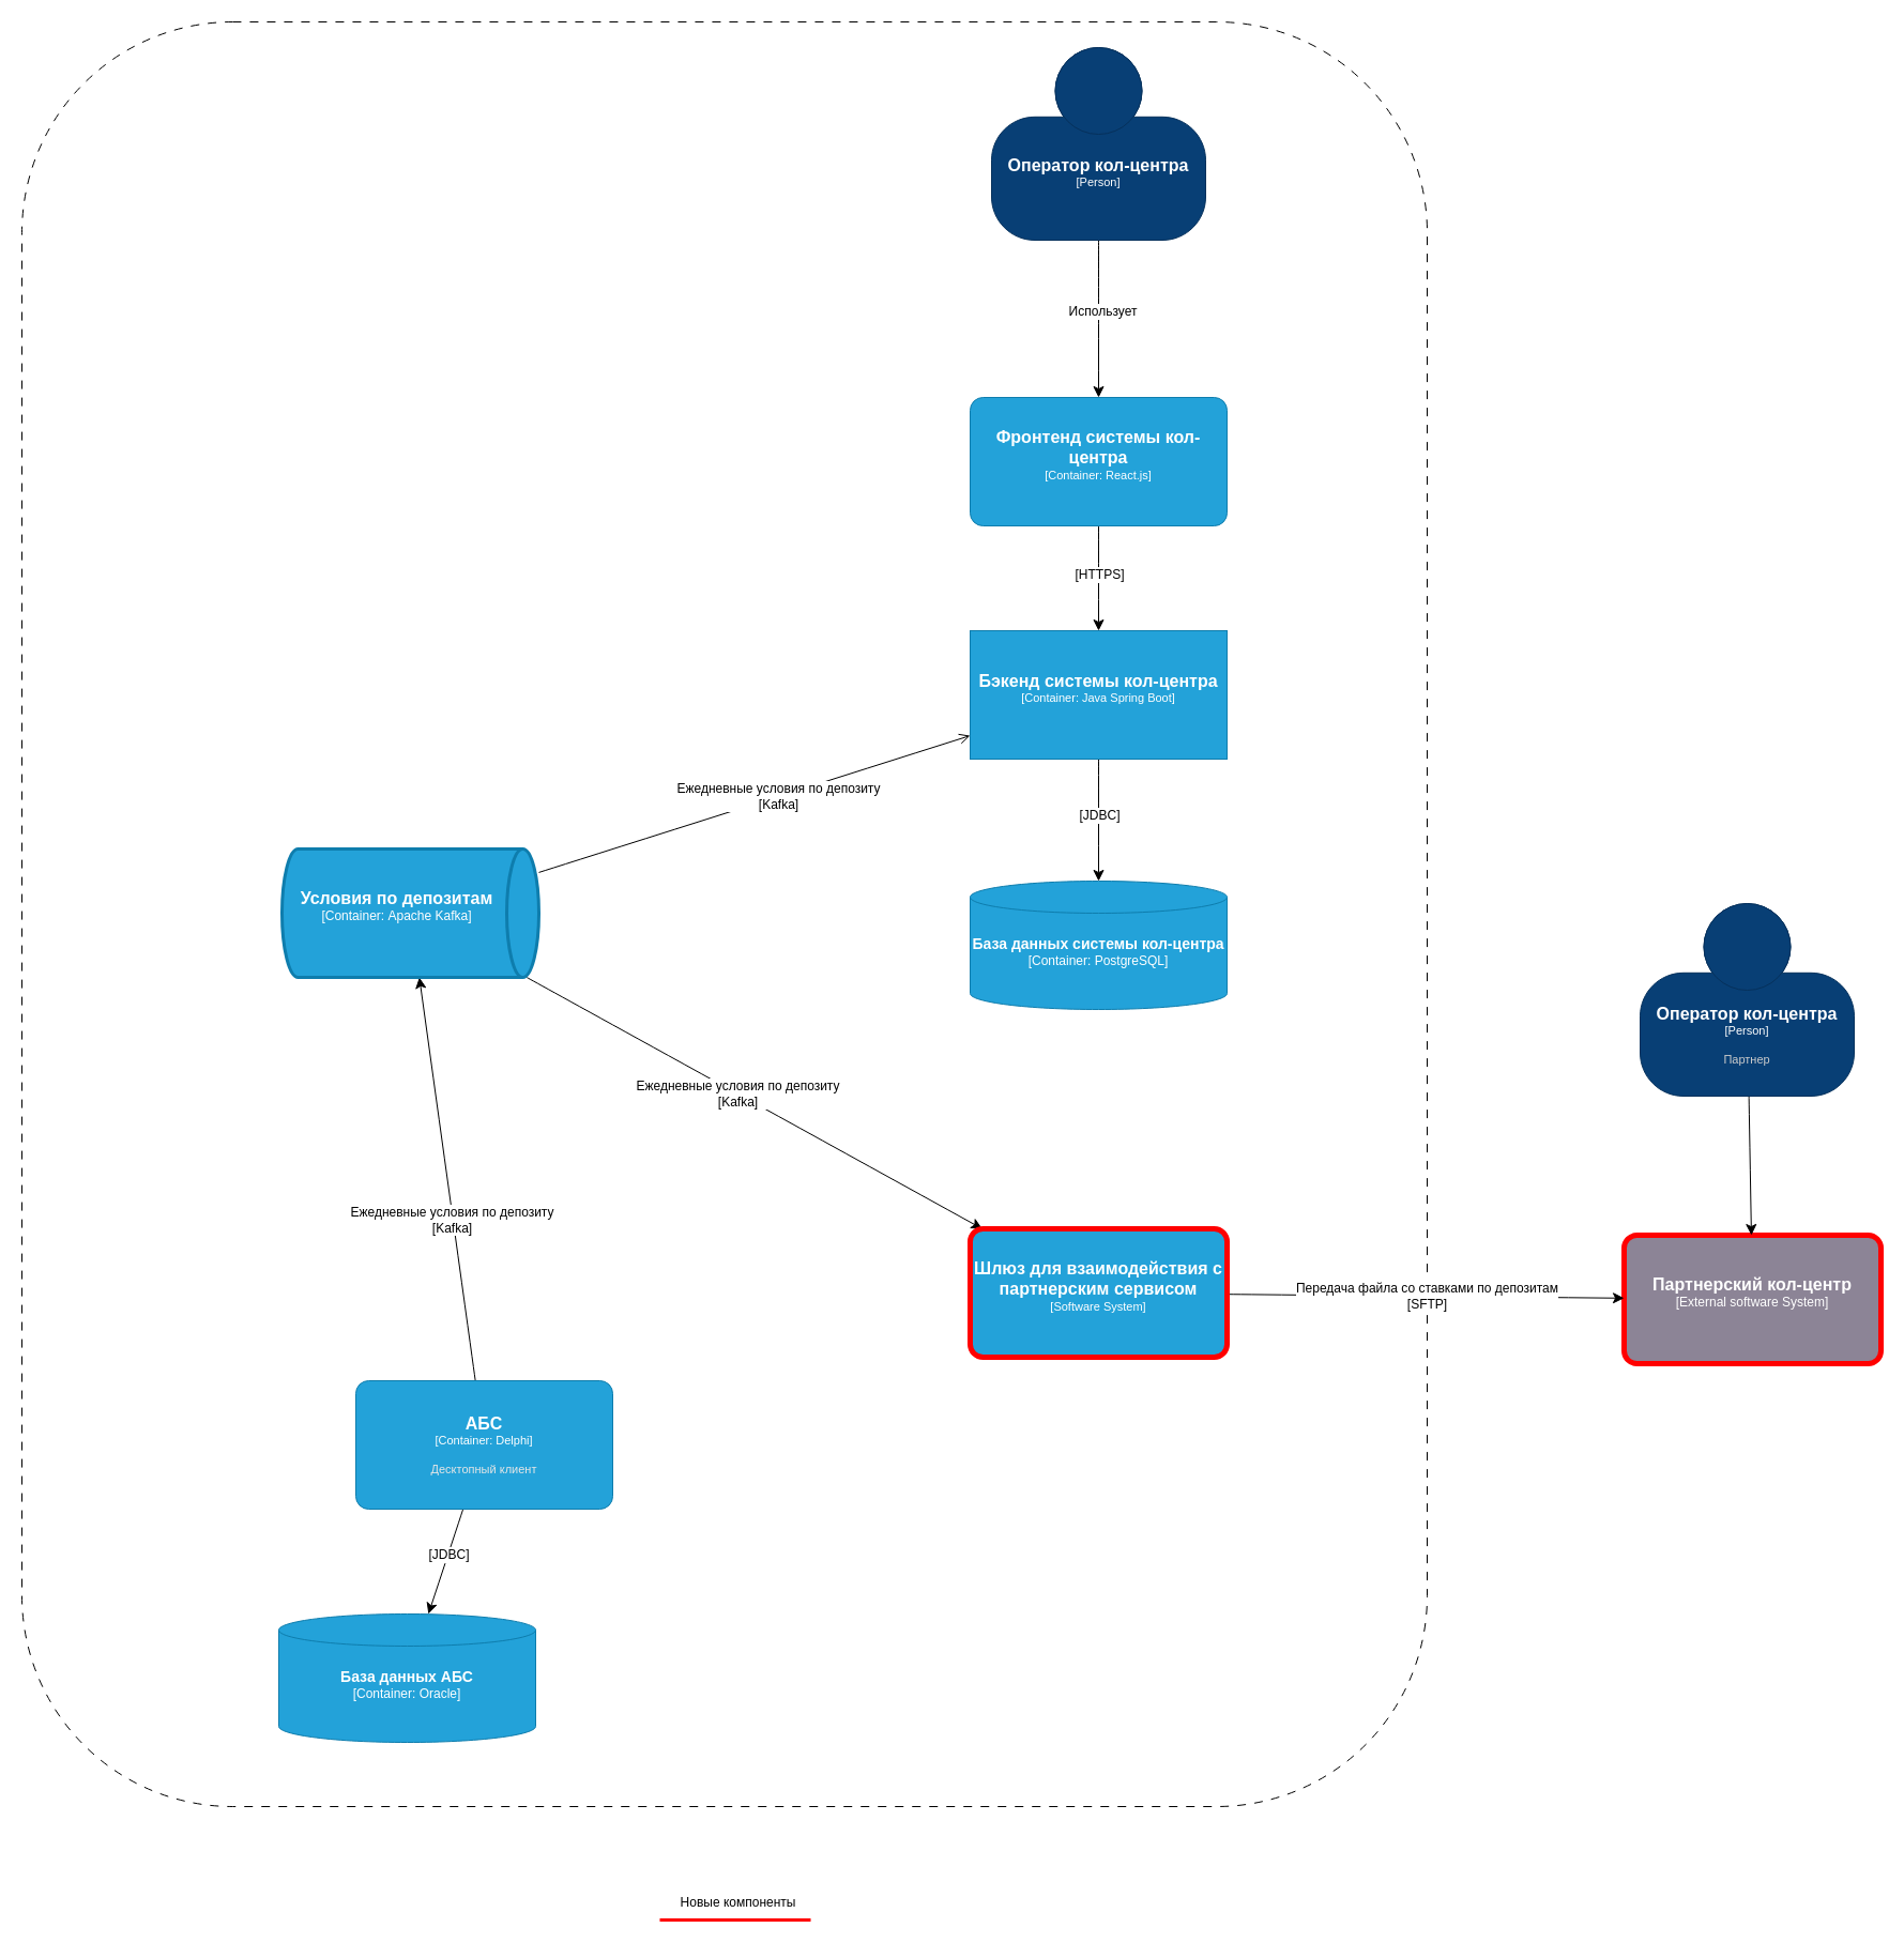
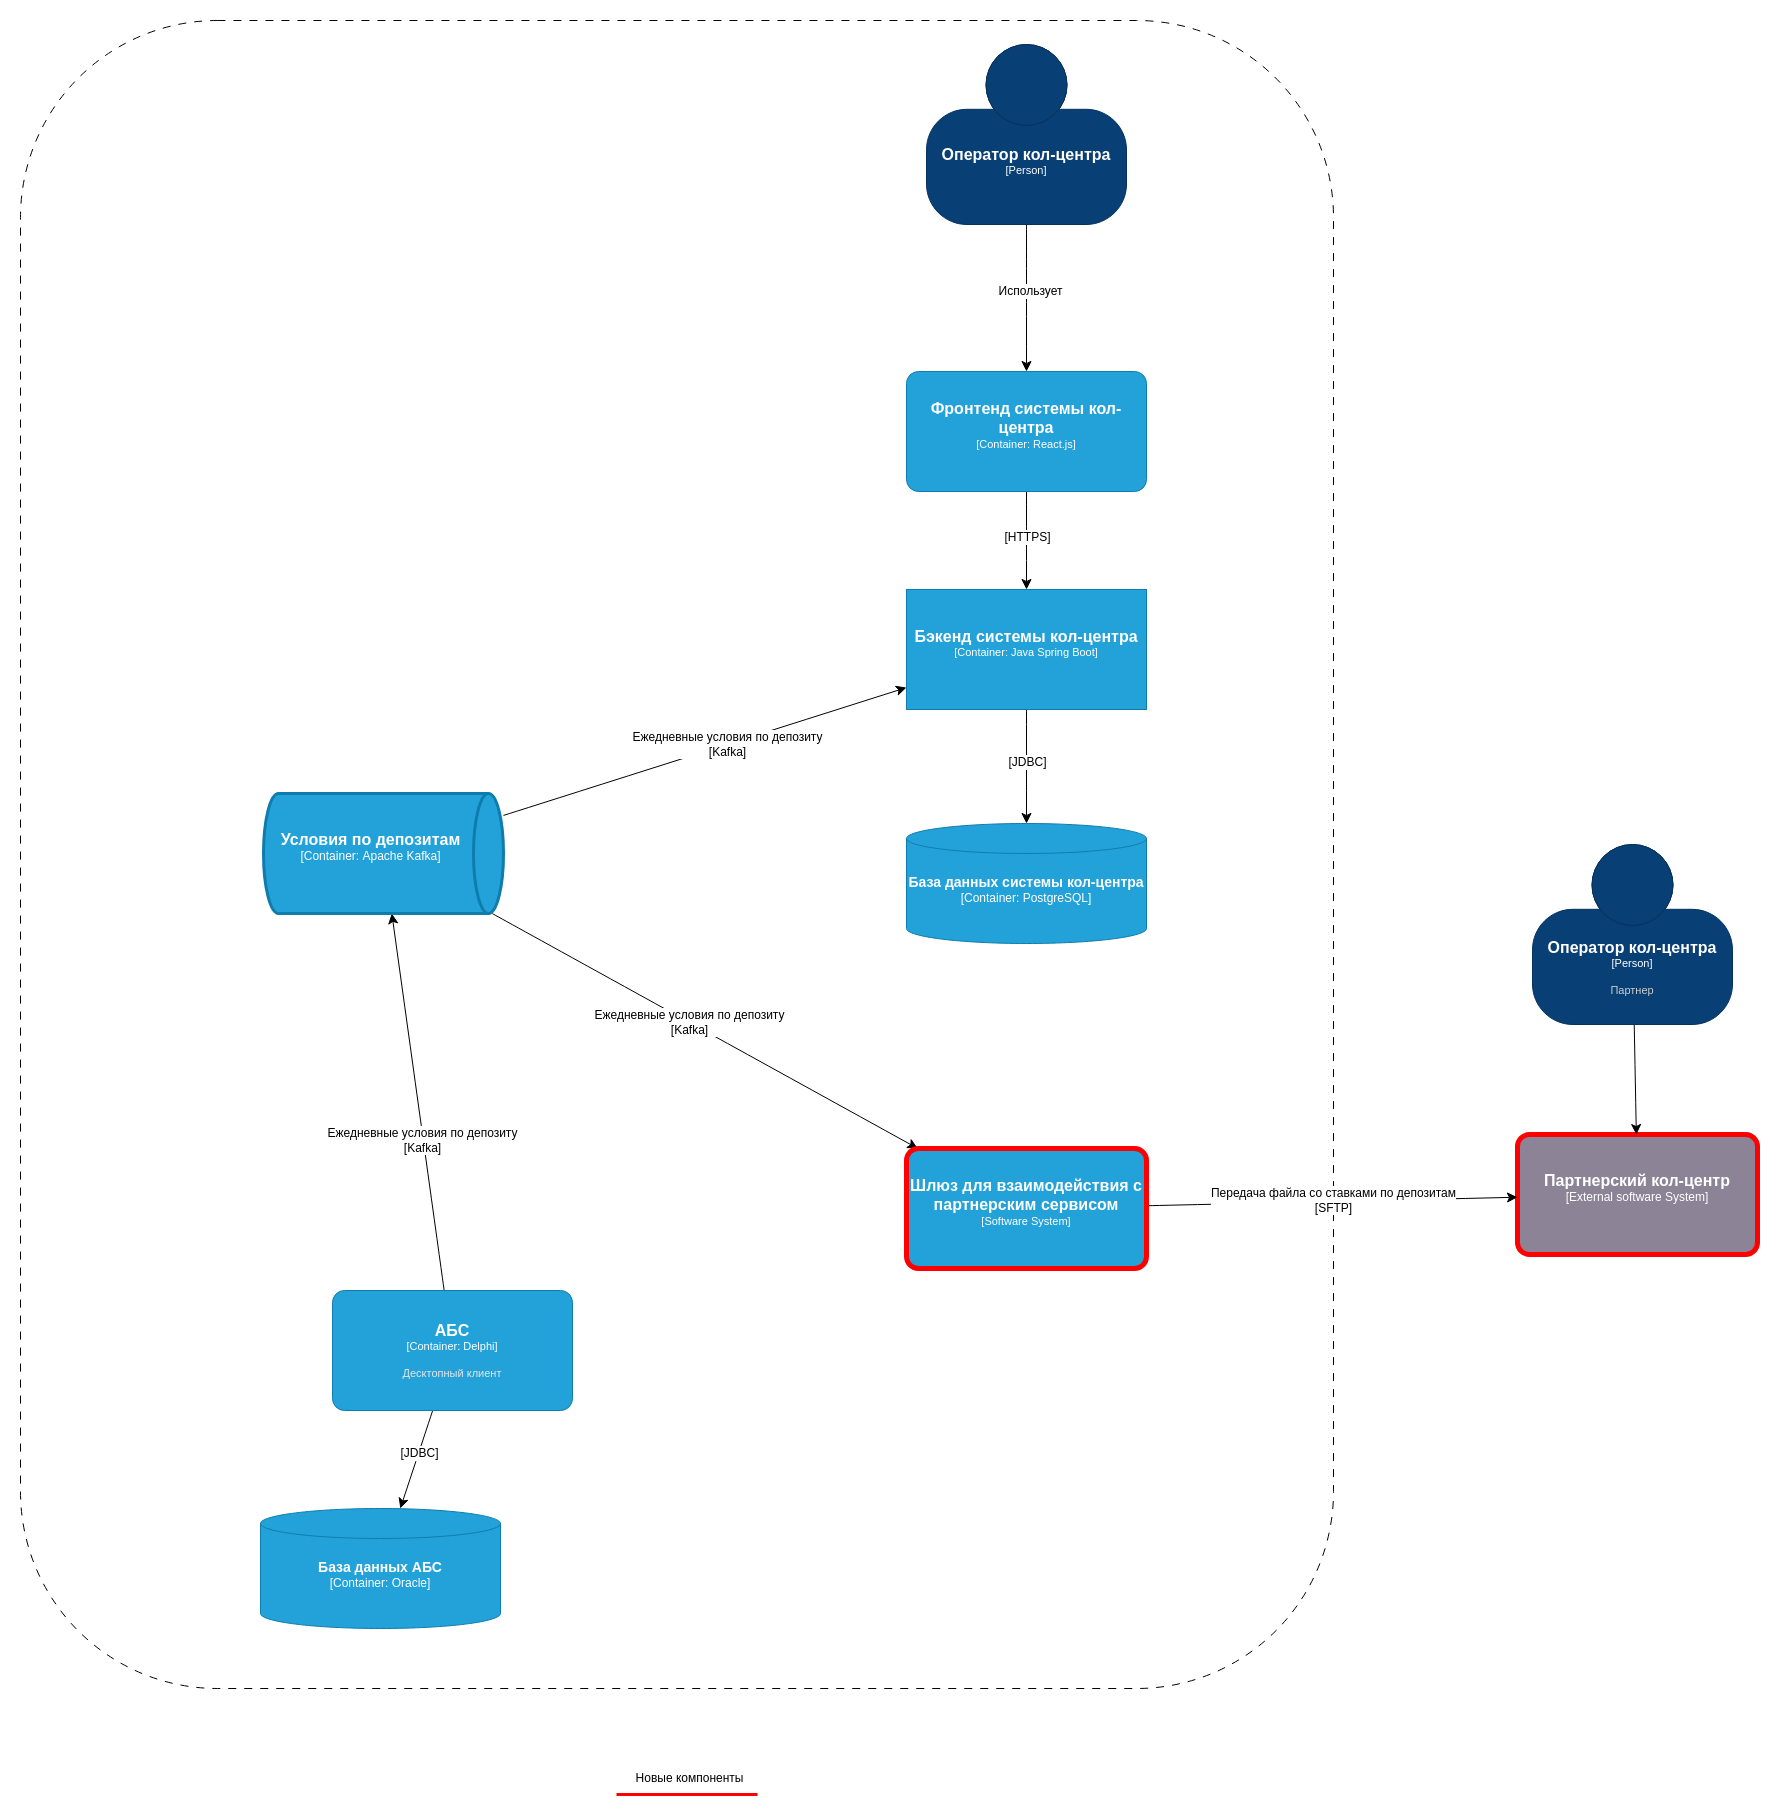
- <mxCell id="19" style="edgeStyle=none;curved=1;rounded=0;orthogonalLoop=1;jettySize=auto;html=1;fontSize=12;startSize=8;endSize=8;endArrow=open;" parent="1" source="23" target="14" edge="1"><mxGeometry relative="1" as="geometry" /></mxCell>
+ <mxCell id="19" style="edgeStyle=none;curved=1;rounded=0;orthogonalLoop=1;jettySize=auto;html=1;fontSize=12;startSize=8;endSize=8;" parent="1" source="23" target="14" edge="1"><mxGeometry relative="1" as="geometry" /></mxCell>
- <mxCell id="26" value="&lt;font style=&quot;font-size: 16px&quot;&gt;&lt;b&gt;Партнерский кол-центр&lt;/b&gt;&lt;/font&gt;&lt;div&gt;[External software System]&lt;/div&gt;&lt;br&gt;&lt;div&gt;&lt;font style=&quot;font-size: 11px&quot;&gt;&lt;font color=&quot;#cccccc&quot;&gt;&lt;/font&gt;&lt;/div&gt;" style="rounded=1;whiteSpace=wrap;html=1;labelBackgroundColor=none;fillColor=#8C8496;align=center;arcSize=10;strokeColor=#FF0000;metaEdit=1;resizable=0;points=[[0.25,0,0],[0.5,0,0],[0.75,0,0],[1,0.25,0],[1,0.5,0],[1,0.75,0],[0.75,1,0],[0.5,1,0],[0.25,1,0],[0,0.75,0],[0,0.5,0],[0,0.25,0]];verticalAlign=middle;fontFamily=Helvetica;fontSize=12;fontColor=#ffffff;strokeWidth=5;" vertex="1" parent="1"><mxGeometry x="1517" y="1154" width="240" height="120" as="geometry" /></mxCell>
+ <mxCell id="26" value="&lt;font style=&quot;font-size: 16px&quot;&gt;&lt;b&gt;Партнерский кол-центр&lt;/b&gt;&lt;/font&gt;&lt;div&gt;[External software System]&lt;/div&gt;&lt;br&gt;&lt;div&gt;&lt;font style=&quot;font-size: 11px&quot;&gt;&lt;font color=&quot;#cccccc&quot;&gt;&lt;/font&gt;&lt;/div&gt;" style="rounded=1;whiteSpace=wrap;html=1;labelBackgroundColor=none;fillColor=#8C8496;align=center;arcSize=10;strokeColor=#FF0000;metaEdit=1;resizable=0;points=[[0.25,0,0],[0.5,0,0],[0.75,0,0],[1,0.25,0],[1,0.5,0],[1,0.75,0],[0.75,1,0],[0.5,1,0],[0.25,1,0],[0,0.75,0],[0,0.5,0],[0,0.25,0]];verticalAlign=middle;fontFamily=Helvetica;fontSize=12;fontColor=#ffffff;strokeWidth=5;" vertex="1" parent="1"><mxGeometry x="1517" y="1134" width="240" height="120" as="geometry" /></mxCell>
